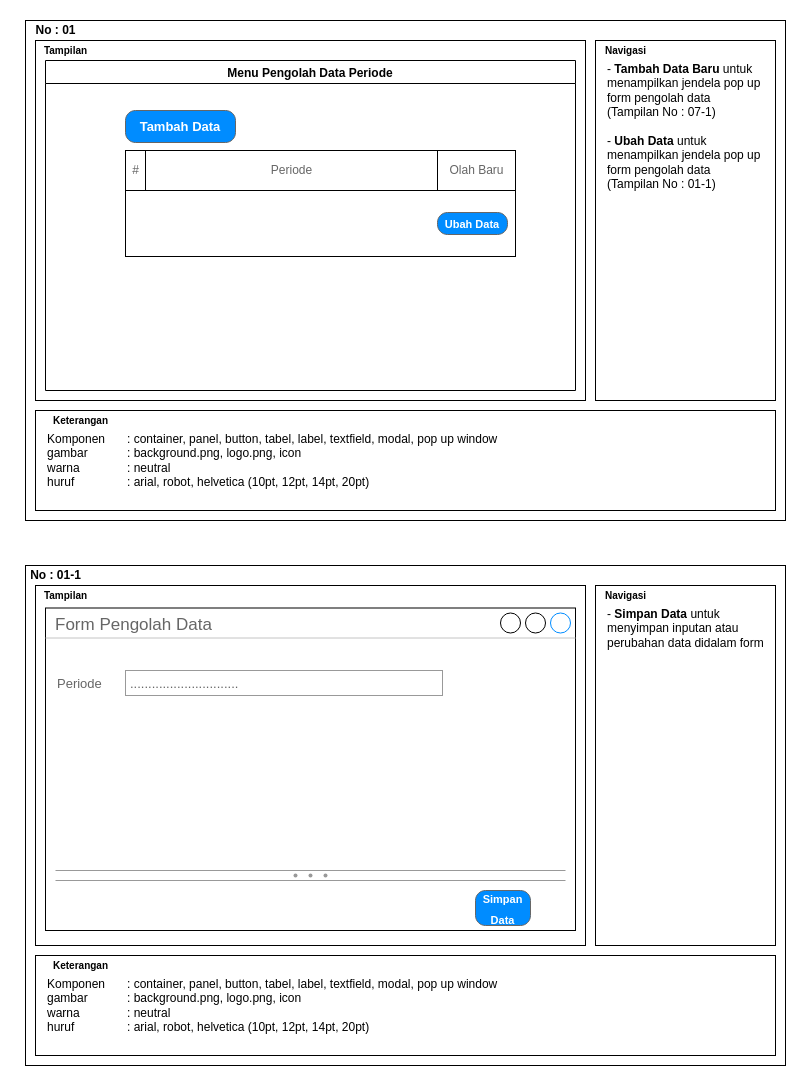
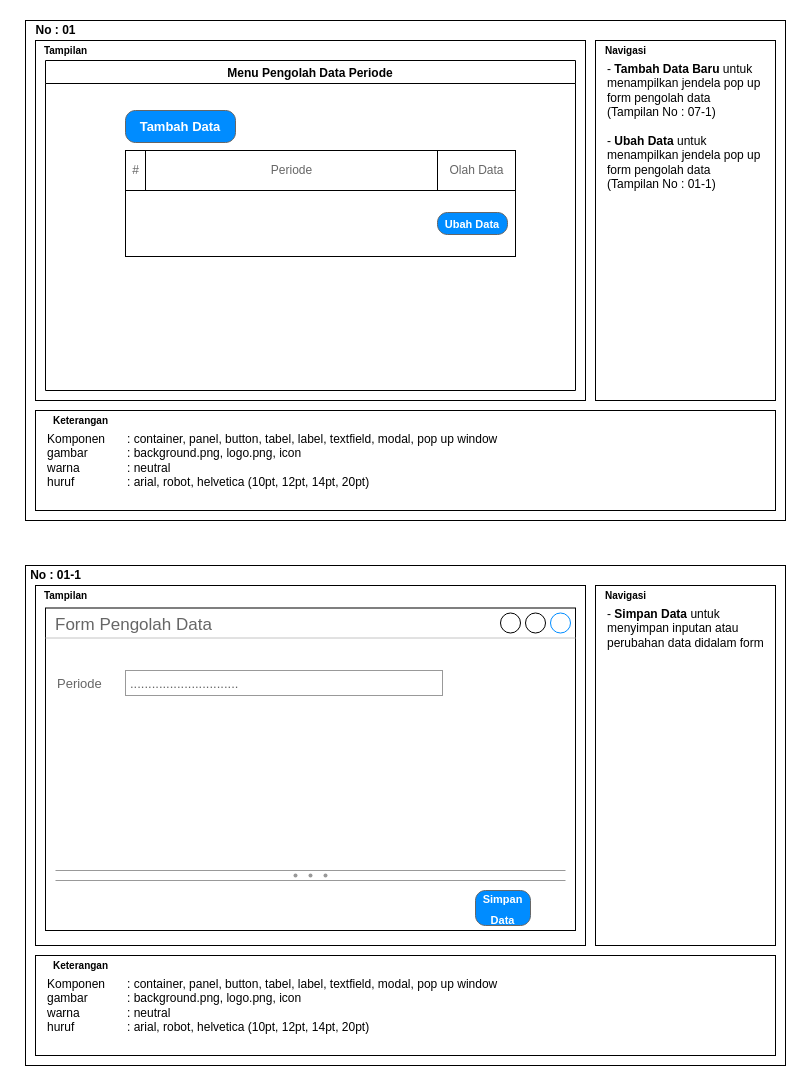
- <mxCell id="14" value="Olah Baru" style="strokeColor=inherit;fillColor=inherit;gradientColor=inherit;strokeWidth=1;shadow=0;dashed=0;align=center;html=1;shape=mxgraph.mockup.graphics.rrect;rSize=0;fontColor=#666666;" parent="1" vertex="1"><mxGeometry x="437" y="150" width="78" height="40" as="geometry" /></mxCell>
+ <mxCell id="14" value="Olah Data" style="strokeColor=inherit;fillColor=inherit;gradientColor=inherit;strokeWidth=1;shadow=0;dashed=0;align=center;html=1;shape=mxgraph.mockup.graphics.rrect;rSize=0;fontColor=#666666;" parent="1" vertex="1"><mxGeometry x="437" y="150" width="78" height="40" as="geometry" /></mxCell>
